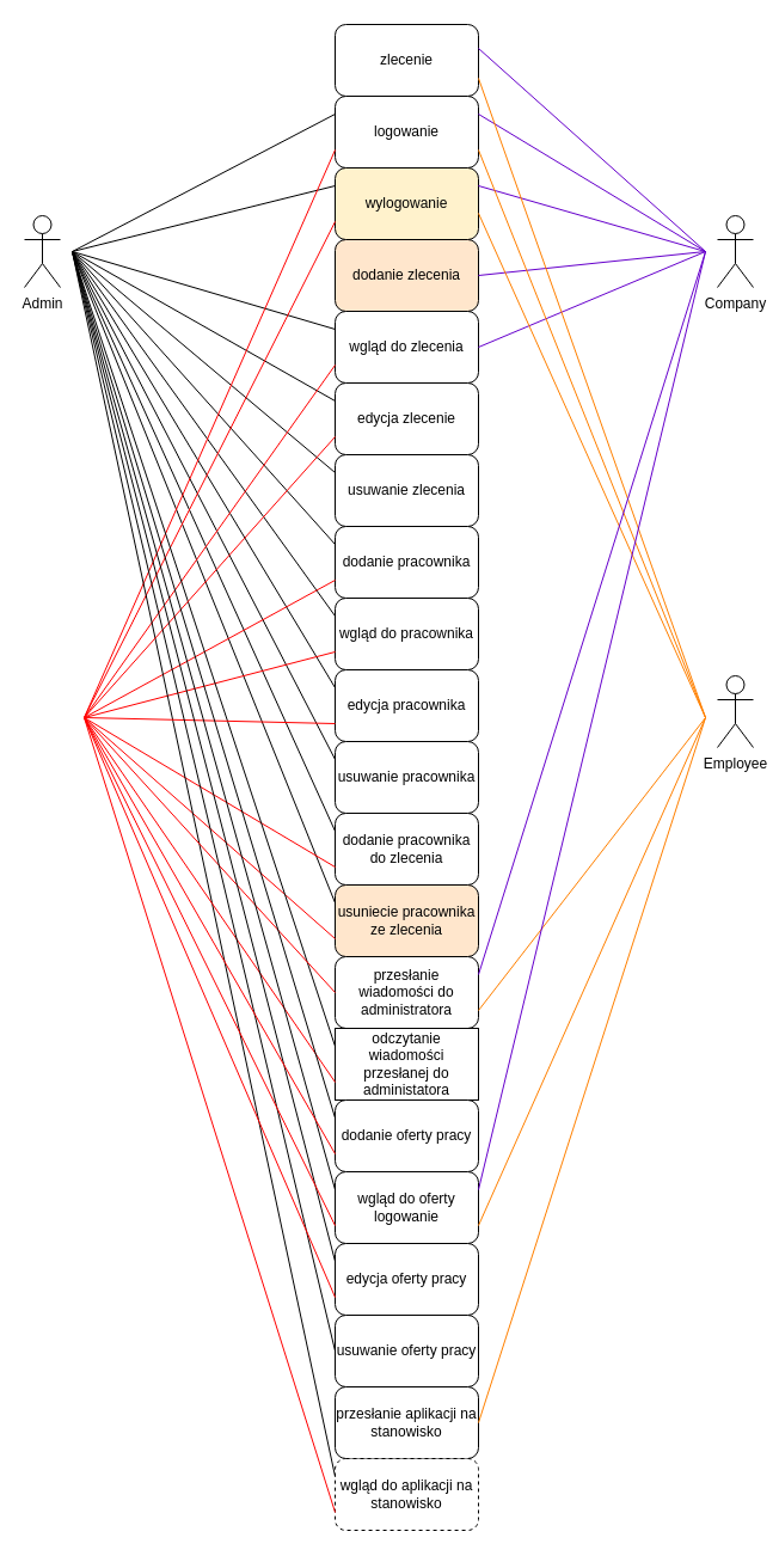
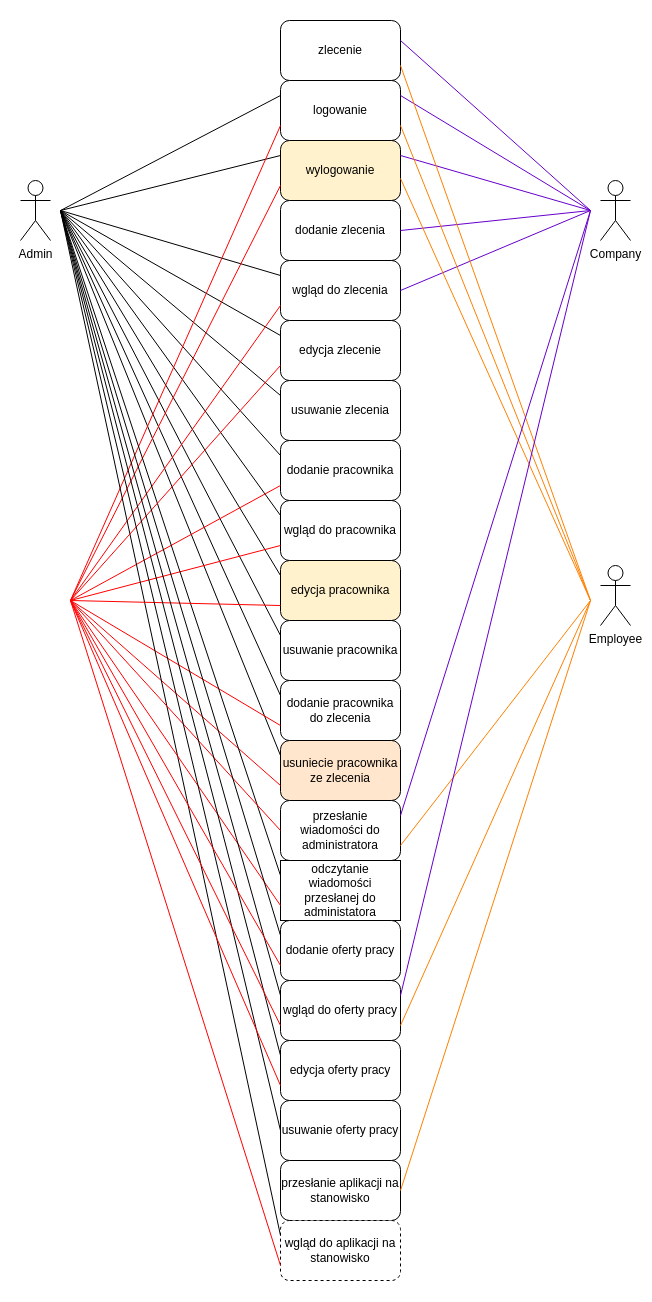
- <mxCell id="16" value="dodanie zlecenia" style="rounded=1;whiteSpace=wrap;html=1;strokeColor=#000000;fillColor=#ffe6cc;" vertex="1" parent="1"><mxGeometry x="280" y="200" width="120" height="60" as="geometry" /></mxCell>
+ <mxCell id="16" value="dodanie zlecenia" style="rounded=1;whiteSpace=wrap;html=1;strokeColor=#000000;" vertex="1" parent="1"><mxGeometry x="280" y="200" width="120" height="60" as="geometry" /></mxCell>
- <mxCell id="17" value="edycja pracownika" style="rounded=1;whiteSpace=wrap;html=1;strokeColor=#000000;" vertex="1" parent="1"><mxGeometry x="280" y="560" width="120" height="60" as="geometry" /></mxCell>
+ <mxCell id="17" value="edycja pracownika" style="rounded=1;whiteSpace=wrap;html=1;strokeColor=#000000;fillColor=#fff2cc;" vertex="1" parent="1"><mxGeometry x="280" y="560" width="120" height="60" as="geometry" /></mxCell>
- <mxCell id="59" value="wgląd do oferty logowanie" style="rounded=1;whiteSpace=wrap;html=1;strokeColor=#000000;fontColor=#000000;fillColor=default;" vertex="1" parent="1"><mxGeometry x="280" y="980" width="120" height="60" as="geometry" /></mxCell>
+ <mxCell id="59" value="wgląd do oferty pracy" style="rounded=1;whiteSpace=wrap;html=1;strokeColor=#000000;fontColor=#000000;fillColor=default;" vertex="1" parent="1"><mxGeometry x="280" y="980" width="120" height="60" as="geometry" /></mxCell>
